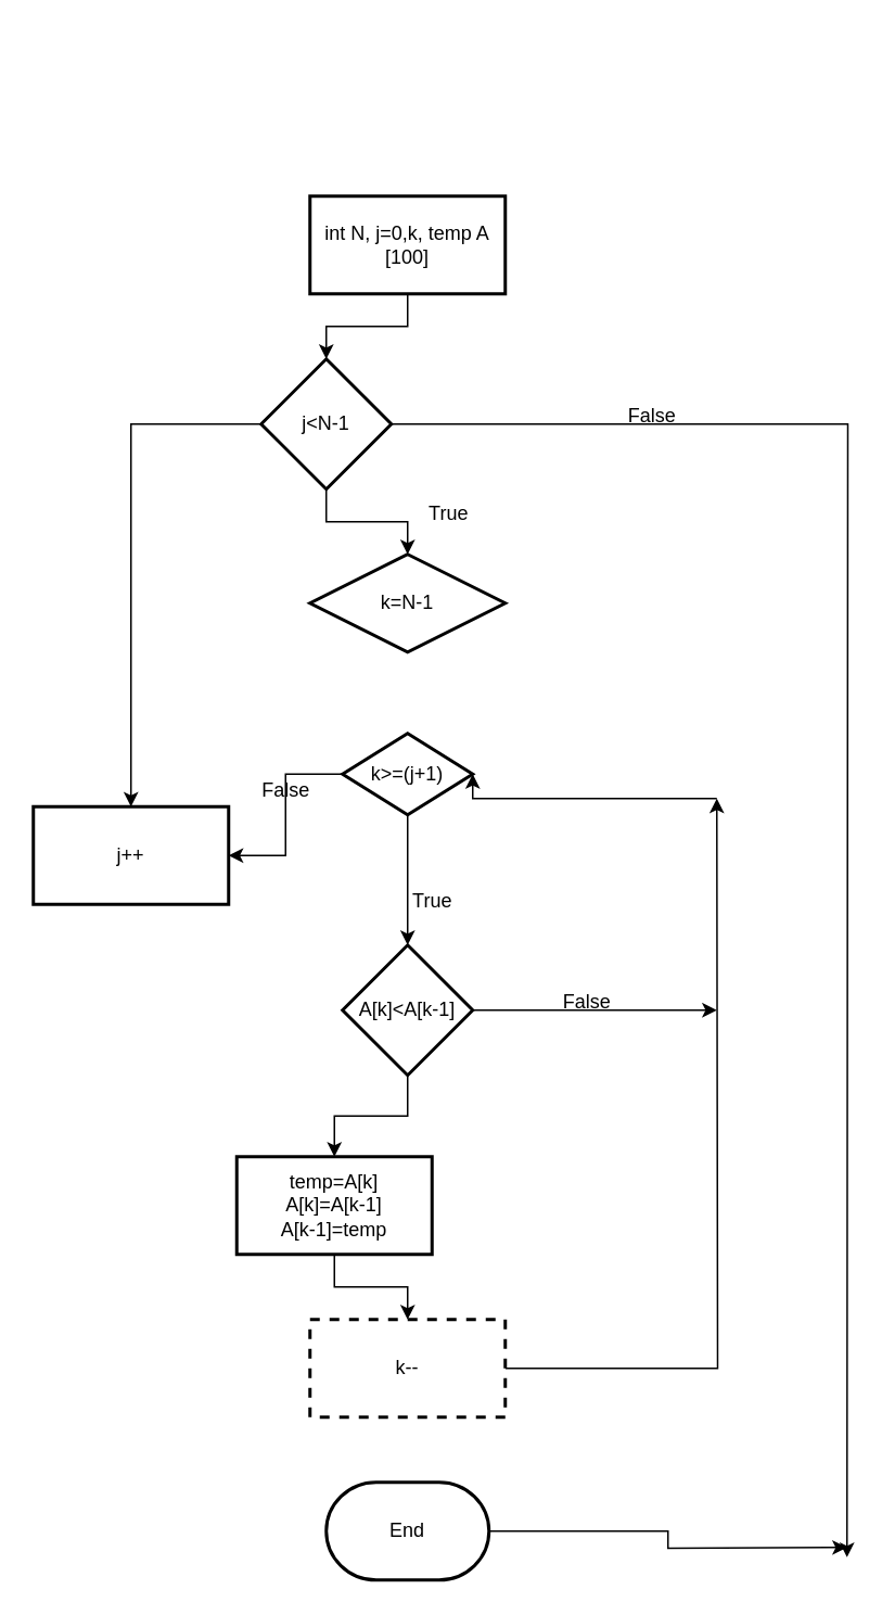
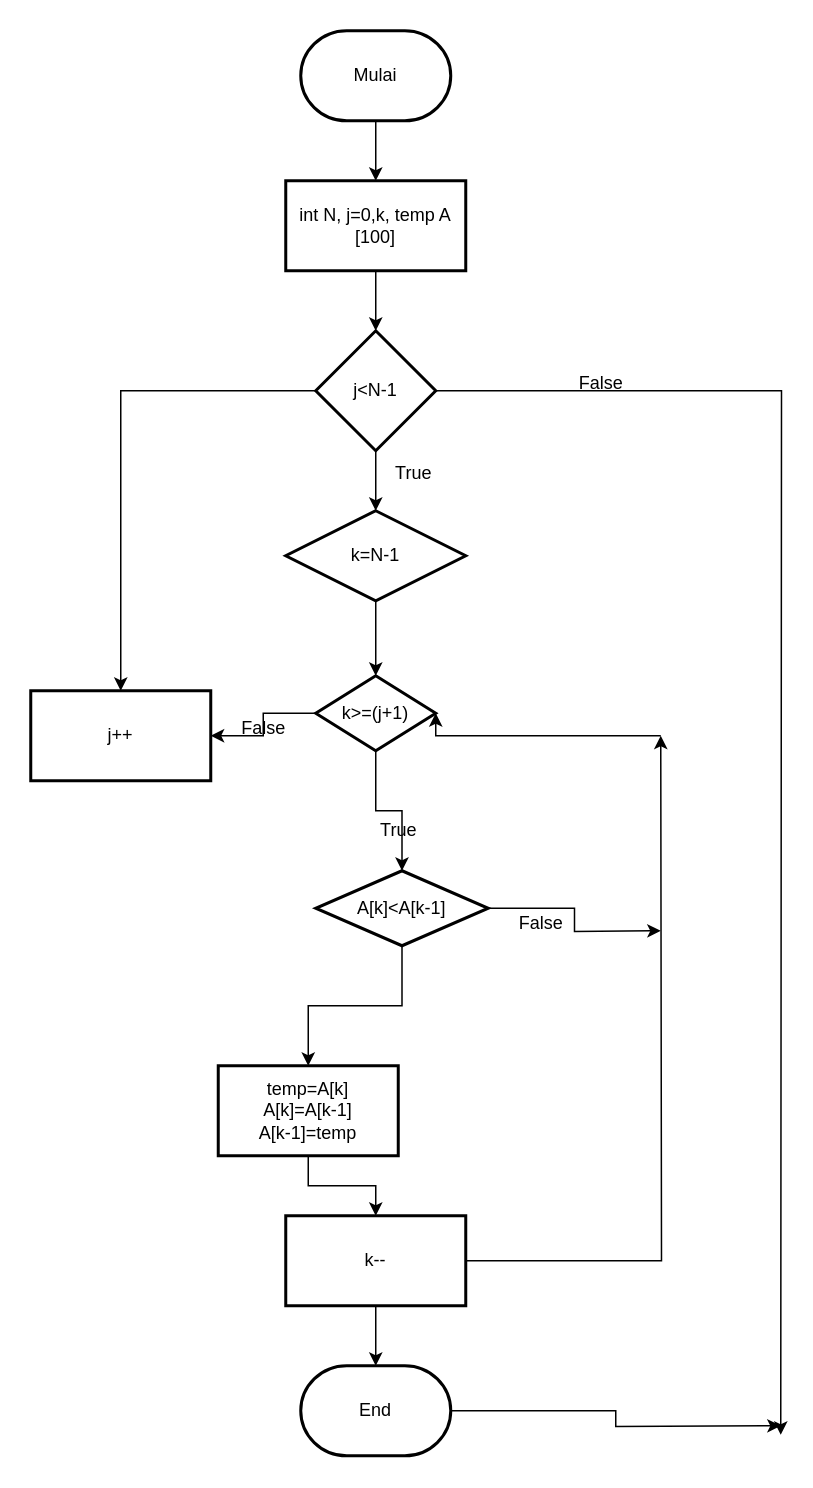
+ <mxCell id="3" value="Mulai" style="strokeWidth=2;html=1;shape=mxgraph.flowchart.terminator;whiteSpace=wrap;" vertex="1" parent="1"><mxGeometry x="200" y="20" width="100" height="60" as="geometry" /></mxCell>
+ <mxCell id="2" value="" style="edgeStyle=orthogonalEdgeStyle;rounded=0;orthogonalLoop=1;jettySize=auto;html=1;" edge="1" parent="1" source="3" target="5"><mxGeometry relative="1" as="geometry" /></mxCell>
- <mxCell id="9" value="j&amp;lt;N-1" style="rhombus;whiteSpace=wrap;html=1;strokeWidth=2;" vertex="1" parent="1"><mxGeometry x="160" y="220" width="80" height="80" as="geometry" /></mxCell>
+ <mxCell id="9" value="j&amp;lt;N-1" style="rhombus;whiteSpace=wrap;html=1;strokeWidth=2;" vertex="1" parent="1"><mxGeometry x="210" y="220" width="80" height="80" as="geometry" /></mxCell>
+ <mxCell id="10" value="" style="edgeStyle=orthogonalEdgeStyle;rounded=0;orthogonalLoop=1;jettySize=auto;html=1;" edge="1" parent="1" source="11" target="14"><mxGeometry relative="1" as="geometry" /></mxCell>
- <mxCell id="18" value="j++" style="whiteSpace=wrap;html=1;strokeWidth=2;" vertex="1" parent="1"><mxGeometry x="20" y="495" width="120" height="60" as="geometry" /></mxCell>
+ <mxCell id="18" value="j++" style="whiteSpace=wrap;html=1;strokeWidth=2;" vertex="1" parent="1"><mxGeometry x="20" y="460" width="120" height="60" as="geometry" /></mxCell>
- <mxCell id="17" value="A[k]&amp;lt;A[k-1]" style="rhombus;whiteSpace=wrap;html=1;strokeWidth=2;" vertex="1" parent="1"><mxGeometry x="210" y="580" width="80" height="80" as="geometry" /></mxCell>
+ <mxCell id="17" value="A[k]&amp;lt;A[k-1]" style="rhombus;whiteSpace=wrap;html=1;strokeWidth=2;" vertex="1" parent="1"><mxGeometry x="210" y="580" width="115" height="50" as="geometry" /></mxCell>
- <mxCell id="22" value="k--" style="whiteSpace=wrap;html=1;strokeWidth=2;dashed=1;" vertex="1" parent="1"><mxGeometry x="190" y="810" width="120" height="60" as="geometry" /></mxCell>
+ <mxCell id="22" value="k--" style="whiteSpace=wrap;html=1;strokeWidth=2;" vertex="1" parent="1"><mxGeometry x="190" y="810" width="120" height="60" as="geometry" /></mxCell>
+ <mxCell id="30" style="edgeStyle=orthogonalEdgeStyle;rounded=0;orthogonalLoop=1;jettySize=auto;html=1;entryX=0.5;entryY=0;entryDx=0;entryDy=0;entryPerimeter=0;" edge="1" parent="1" source="22" target="29"><mxGeometry relative="1" as="geometry" /></mxCell>
